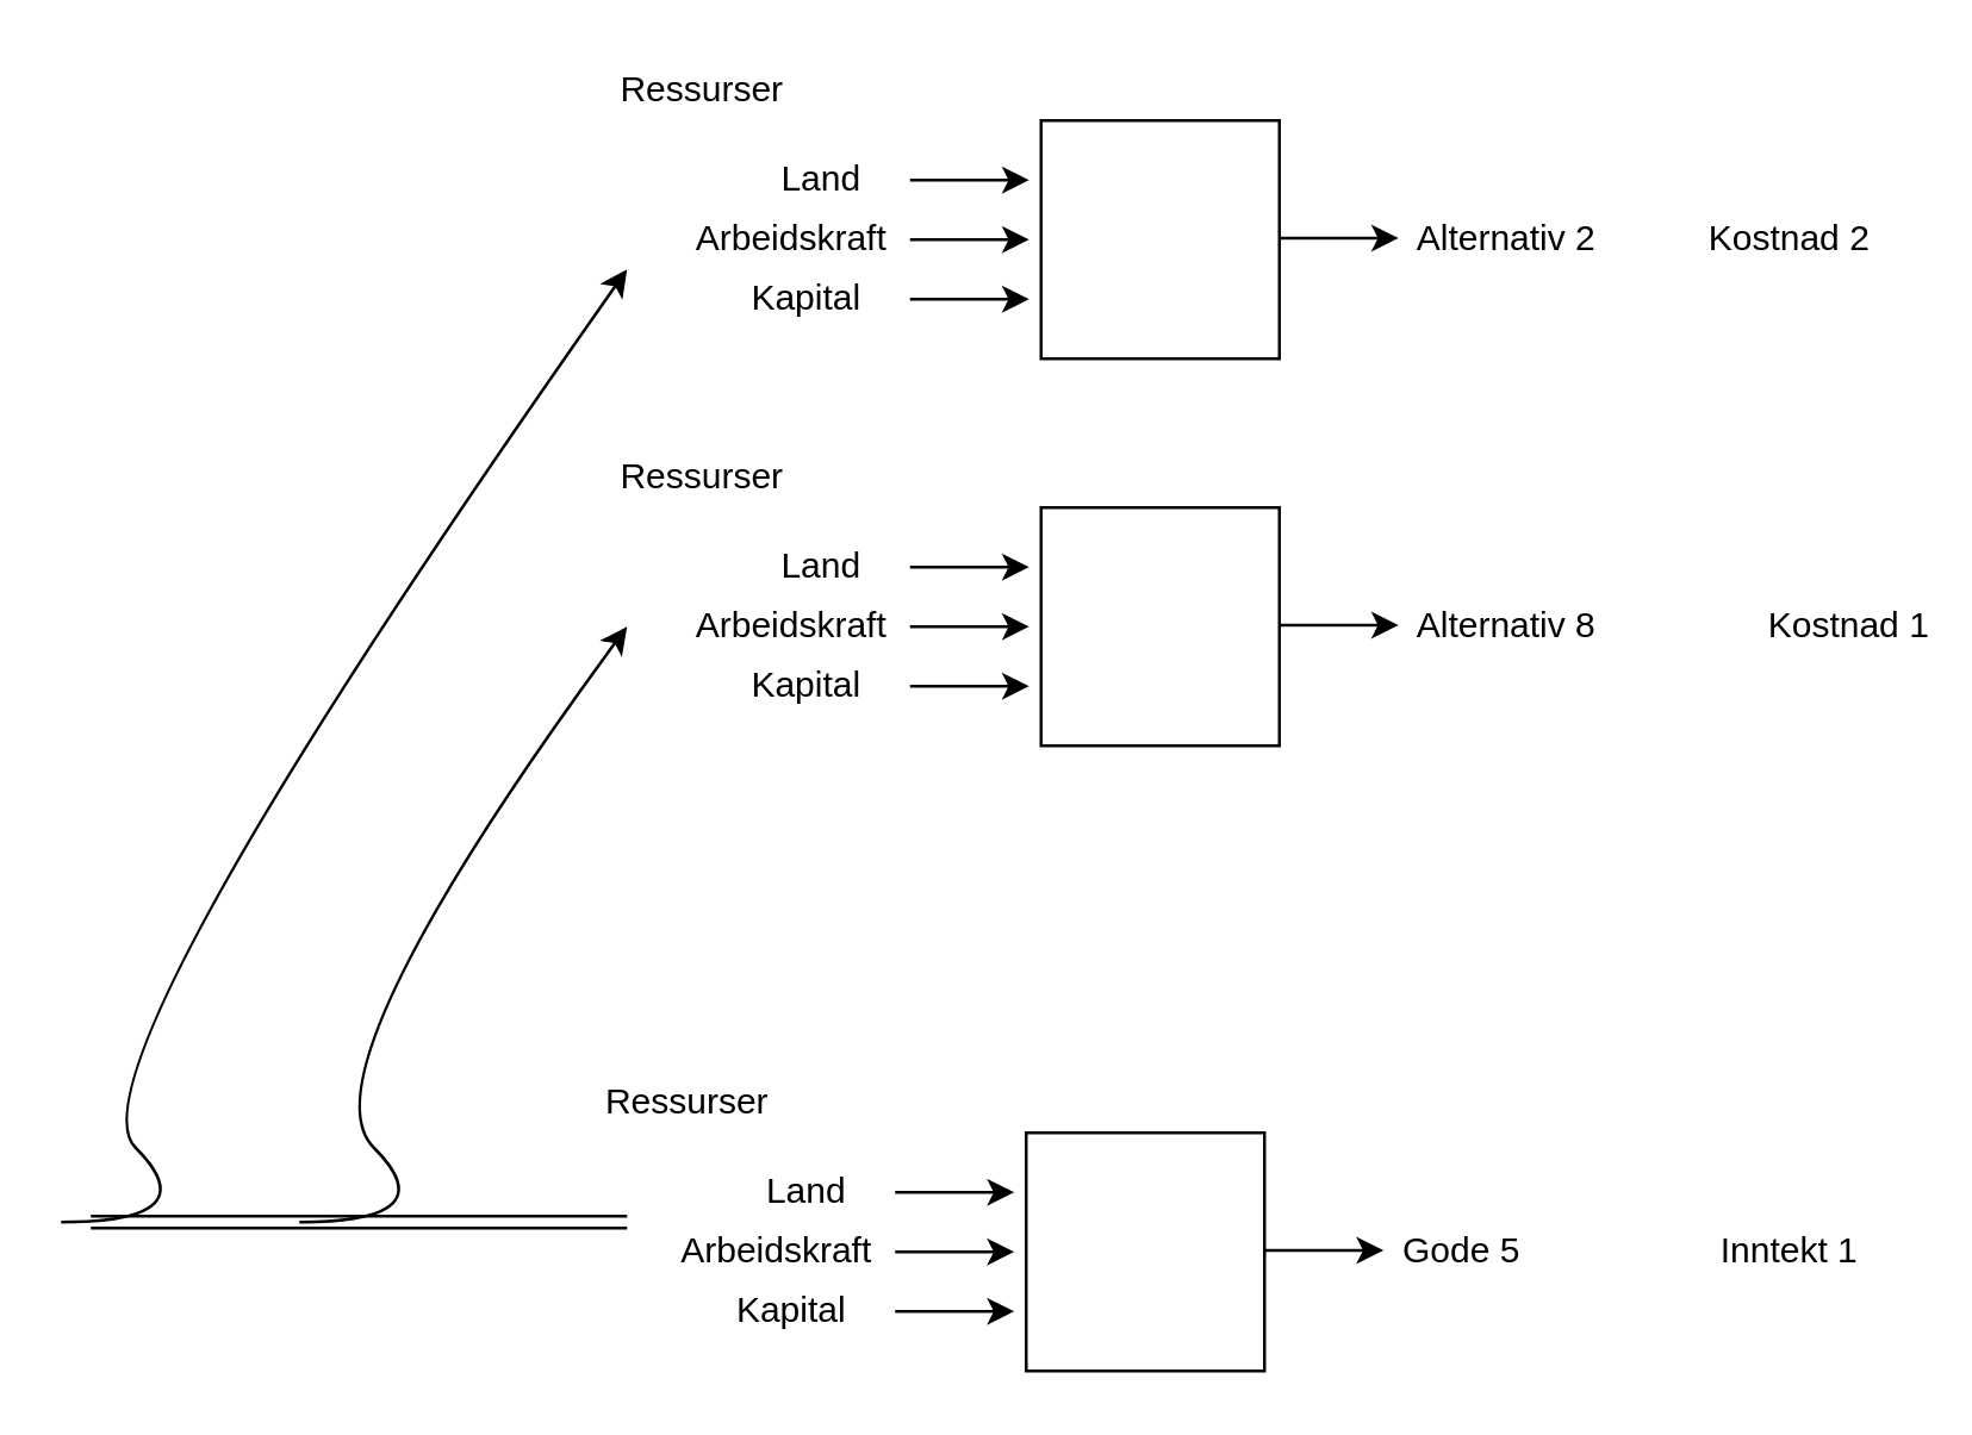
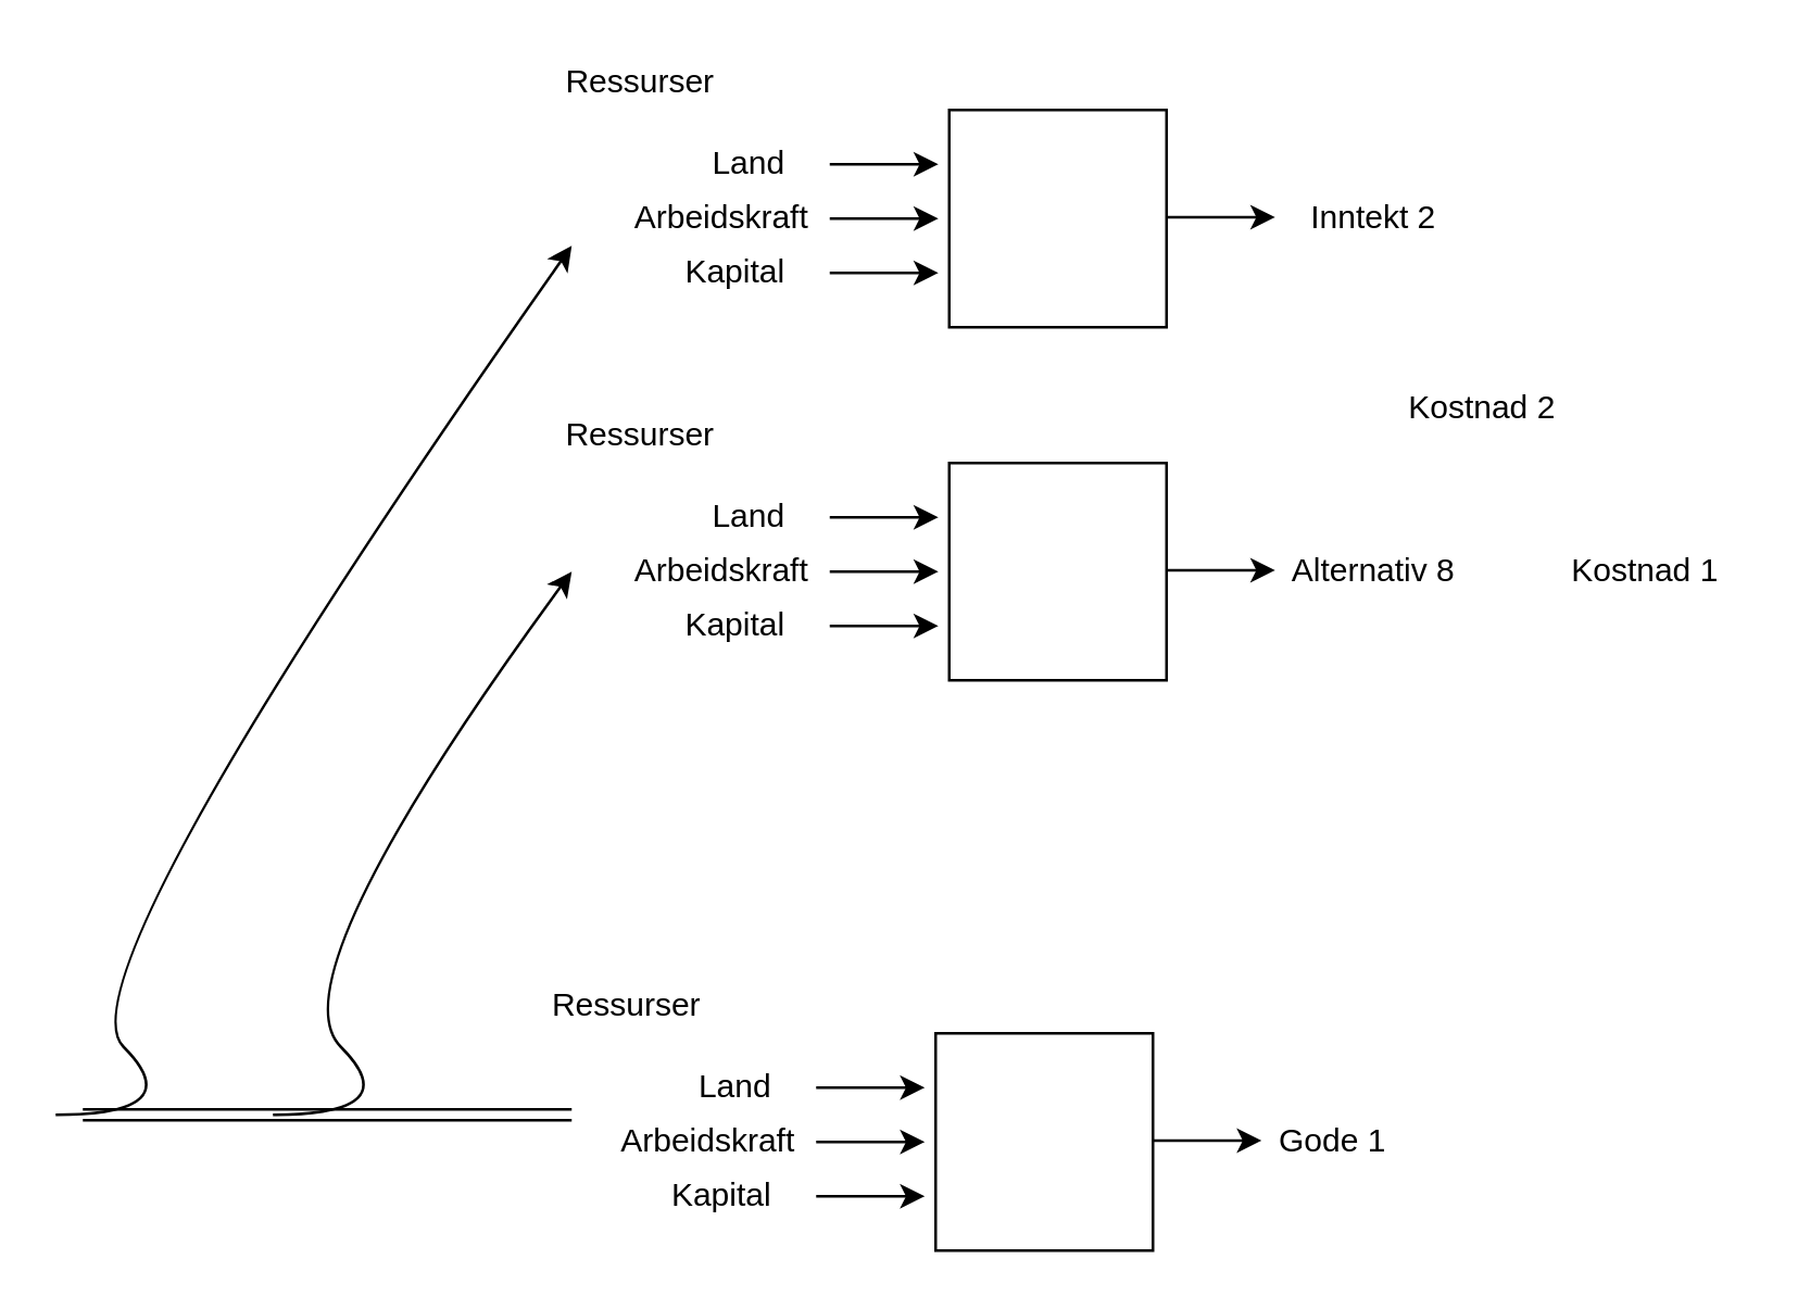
- <mxCell id="31" value="Alternativ 2" style="text;html=1;align=center;verticalAlign=middle;resizable=0;points=[];autosize=1;" vertex="1" parent="1"><mxGeometry x="465" y="70" width="80" height="20" as="geometry" /></mxCell>
+ <mxCell id="31" value="Inntekt 2" style="text;html=1;align=center;verticalAlign=middle;resizable=0;points=[];autosize=1;" vertex="1" parent="1"><mxGeometry x="465" y="70" width="80" height="20" as="geometry" /></mxCell>
- <mxCell id="36" value="Kostnad 2" style="text;html=1;align=center;verticalAlign=middle;resizable=0;points=[];autosize=1;" vertex="1" parent="1"><mxGeometry x="565" y="70" width="70" height="20" as="geometry" /></mxCell>
+ <mxCell id="36" value="Kostnad 2" style="text;html=1;align=center;verticalAlign=middle;resizable=0;points=[];autosize=1;" vertex="1" parent="1"><mxGeometry x="510" y="140" width="70" height="20" as="geometry" /></mxCell>
- <mxCell id="35" value="Kostnad 1" style="text;html=1;align=center;verticalAlign=middle;resizable=0;points=[];autosize=1;" vertex="1" parent="1"><mxGeometry x="585" y="200" width="70" height="20" as="geometry" /></mxCell>
+ <mxCell id="35" value="Kostnad 1" style="text;html=1;align=center;verticalAlign=middle;resizable=0;points=[];autosize=1;" vertex="1" parent="1"><mxGeometry x="570" y="200" width="70" height="20" as="geometry" /></mxCell>
- <mxCell id="20" value="Gode 5" style="text;html=1;align=center;verticalAlign=middle;resizable=0;points=[];autosize=1;" vertex="1" parent="1"><mxGeometry x="465" y="410" width="50" height="20" as="geometry" /></mxCell>
+ <mxCell id="20" value="Gode 1" style="text;html=1;align=center;verticalAlign=middle;resizable=0;points=[];autosize=1;" vertex="1" parent="1"><mxGeometry x="465" y="410" width="50" height="20" as="geometry" /></mxCell>
- <mxCell id="37" value="Inntekt 1" style="text;html=1;align=center;verticalAlign=middle;resizable=0;points=[];autosize=1;" vertex="1" parent="1"><mxGeometry x="570" y="410" width="60" height="20" as="geometry" /></mxCell>
